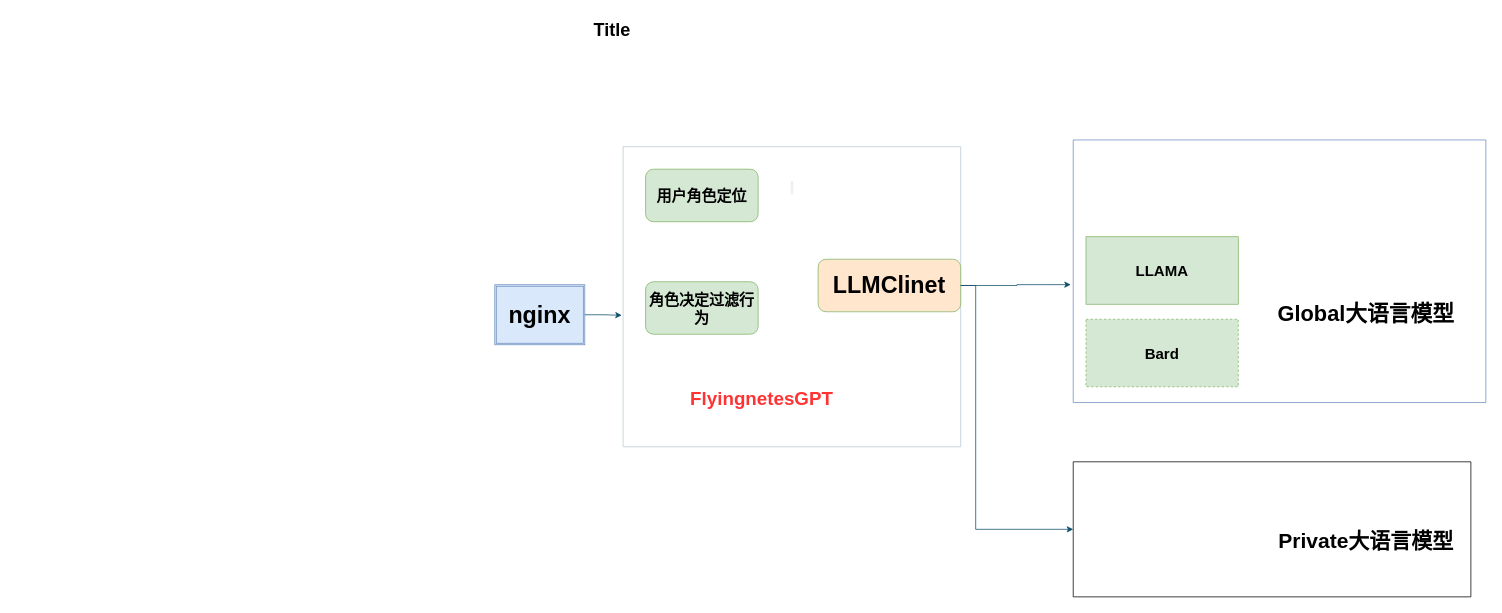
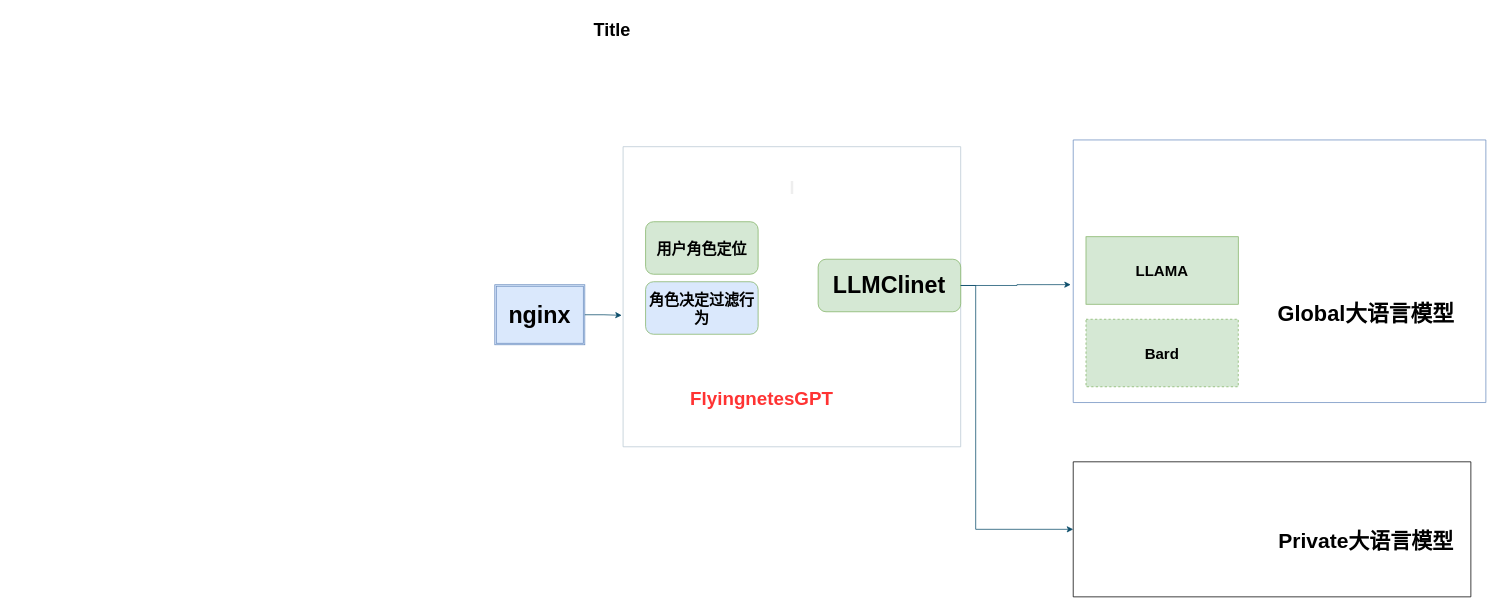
- <mxCell id="11" value="&lt;b style=&quot;border-color: var(--border-color); color: rgb(0, 0, 0);&quot;&gt;&lt;font style=&quot;border-color: var(--border-color); font-size: 20px;&quot;&gt;用户角色定位&lt;/font&gt;&lt;/b&gt;" style="rounded=1;whiteSpace=wrap;html=1;strokeColor=#82b366;fillColor=#d5e8d4;" vertex="1" parent="10"><mxGeometry x="30" y="30" width="150" height="70" as="geometry" /></mxCell>
+ <mxCell id="11" value="&lt;b style=&quot;border-color: var(--border-color); color: rgb(0, 0, 0);&quot;&gt;&lt;font style=&quot;border-color: var(--border-color); font-size: 20px;&quot;&gt;用户角色定位&lt;/font&gt;&lt;/b&gt;" style="rounded=1;whiteSpace=wrap;html=1;strokeColor=#82b366;fillColor=#d5e8d4;" vertex="1" parent="10"><mxGeometry x="30" y="100" width="150" height="70" as="geometry" /></mxCell>
- <mxCell id="13" value="&lt;b style=&quot;border-color: var(--border-color);&quot;&gt;&lt;font style=&quot;border-color: var(--border-color); font-size: 31px;&quot;&gt;LLMClinet&lt;/font&gt;&lt;/b&gt;" style="rounded=1;whiteSpace=wrap;html=1;strokeColor=#82b366;fillColor=#ffe6cc;" vertex="1" parent="10"><mxGeometry x="260" y="150" width="190" height="70" as="geometry" /></mxCell>
+ <mxCell id="13" value="&lt;b style=&quot;border-color: var(--border-color);&quot;&gt;&lt;font style=&quot;border-color: var(--border-color); font-size: 31px;&quot;&gt;LLMClinet&lt;/font&gt;&lt;/b&gt;" style="rounded=1;whiteSpace=wrap;html=1;strokeColor=#82b366;fillColor=#d5e8d4;" vertex="1" parent="10"><mxGeometry x="260" y="150" width="190" height="70" as="geometry" /></mxCell>
- <mxCell id="12" value="&lt;span style=&quot;font-size: 20px;&quot;&gt;&lt;b&gt;角色决定过滤行为&lt;/b&gt;&lt;/span&gt;" style="rounded=1;whiteSpace=wrap;html=1;strokeColor=#82b366;fillColor=#d5e8d4;" vertex="1" parent="10"><mxGeometry x="30" y="180" width="150" height="70" as="geometry" /></mxCell>
+ <mxCell id="12" value="&lt;span style=&quot;font-size: 20px;&quot;&gt;&lt;b&gt;角色决定过滤行为&lt;/b&gt;&lt;/span&gt;" style="rounded=1;whiteSpace=wrap;html=1;strokeColor=#82b366;fillColor=#dae8fc;" vertex="1" parent="10"><mxGeometry x="30" y="180" width="150" height="70" as="geometry" /></mxCell>
